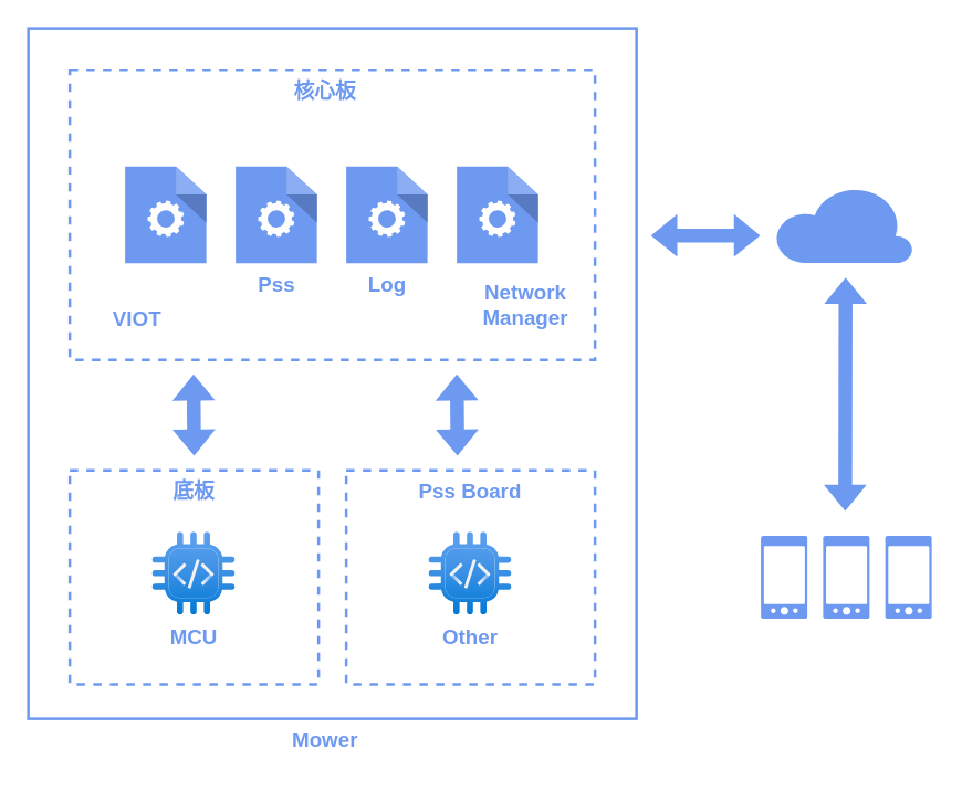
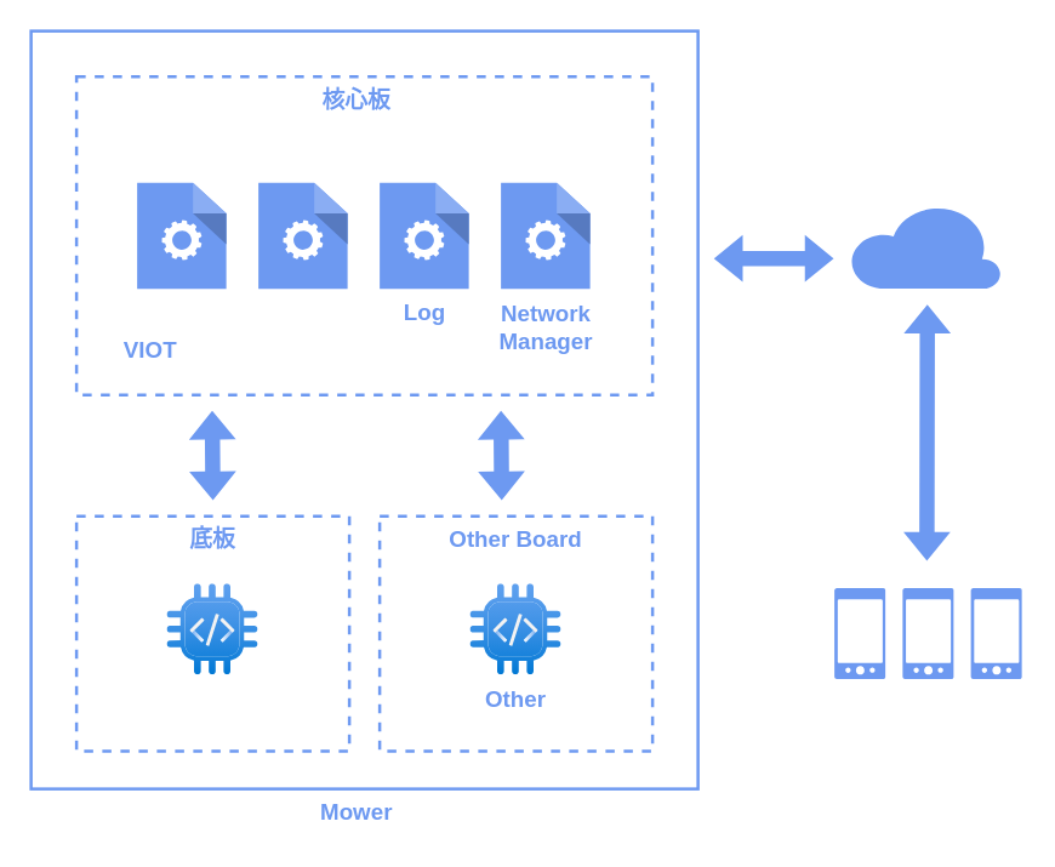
- <mxCell id="9" value="&lt;font size=&quot;1&quot; color=&quot;#6d99f1&quot;&gt;&lt;b style=&quot;font-size: 15px;&quot;&gt;Pss&lt;/b&gt;&lt;/font&gt;" style="text;html=1;align=center;verticalAlign=middle;whiteSpace=wrap;rounded=0;" vertex="1" parent="1"><mxGeometry x="170" y="190" width="60" height="30" as="geometry" /></mxCell>
- <mxCell id="13" value="&lt;font size=&quot;1&quot; color=&quot;#6d99f1&quot;&gt;&lt;b style=&quot;font-size: 15px;&quot;&gt;Network&lt;/b&gt;&lt;/font&gt;&lt;div&gt;&lt;font size=&quot;1&quot; color=&quot;#6d99f1&quot;&gt;&lt;b style=&quot;font-size: 15px;&quot;&gt;Manager&lt;/b&gt;&lt;/font&gt;&lt;/div&gt;" style="text;html=1;align=center;verticalAlign=middle;whiteSpace=wrap;rounded=0;" vertex="1" parent="1"><mxGeometry x="350" y="205" width="60" height="30" as="geometry" /></mxCell>
+ <mxCell id="13" value="&lt;font size=&quot;1&quot; color=&quot;#6d99f1&quot;&gt;&lt;b style=&quot;font-size: 15px;&quot;&gt;Network&lt;/b&gt;&lt;/font&gt;&lt;div&gt;&lt;font size=&quot;1&quot; color=&quot;#6d99f1&quot;&gt;&lt;b style=&quot;font-size: 15px;&quot;&gt;Manager&lt;/b&gt;&lt;/font&gt;&lt;/div&gt;" style="text;html=1;align=center;verticalAlign=middle;whiteSpace=wrap;rounded=0;" vertex="1" parent="1"><mxGeometry x="330" y="200" width="60" height="30" as="geometry" /></mxCell>
- <mxCell id="20" value="&lt;font color=&quot;#6d99f1&quot;&gt;&lt;span style=&quot;font-size: 15px;&quot;&gt;&lt;b&gt;Pss Board&lt;/b&gt;&lt;/span&gt;&lt;/font&gt;" style="text;html=1;align=center;verticalAlign=middle;whiteSpace=wrap;rounded=0;" vertex="1" parent="1"><mxGeometry x="250" y="340" width="180" height="30" as="geometry" /></mxCell>
+ <mxCell id="20" value="&lt;font color=&quot;#6d99f1&quot;&gt;&lt;span style=&quot;font-size: 15px;&quot;&gt;&lt;b&gt;Other Board&lt;/b&gt;&lt;/span&gt;&lt;/font&gt;" style="text;html=1;align=center;verticalAlign=middle;whiteSpace=wrap;rounded=0;" vertex="1" parent="1"><mxGeometry x="250" y="340" width="180" height="30" as="geometry" /></mxCell>
- <mxCell id="14" value="&lt;font size=&quot;1&quot; color=&quot;#6d99f1&quot;&gt;&lt;b style=&quot;font-size: 15px;&quot;&gt;MCU&lt;/b&gt;&lt;/font&gt;" style="text;html=1;align=center;verticalAlign=middle;whiteSpace=wrap;rounded=0;" vertex="1" parent="1"><mxGeometry x="110" y="445" width="60" height="30" as="geometry" /></mxCell>
